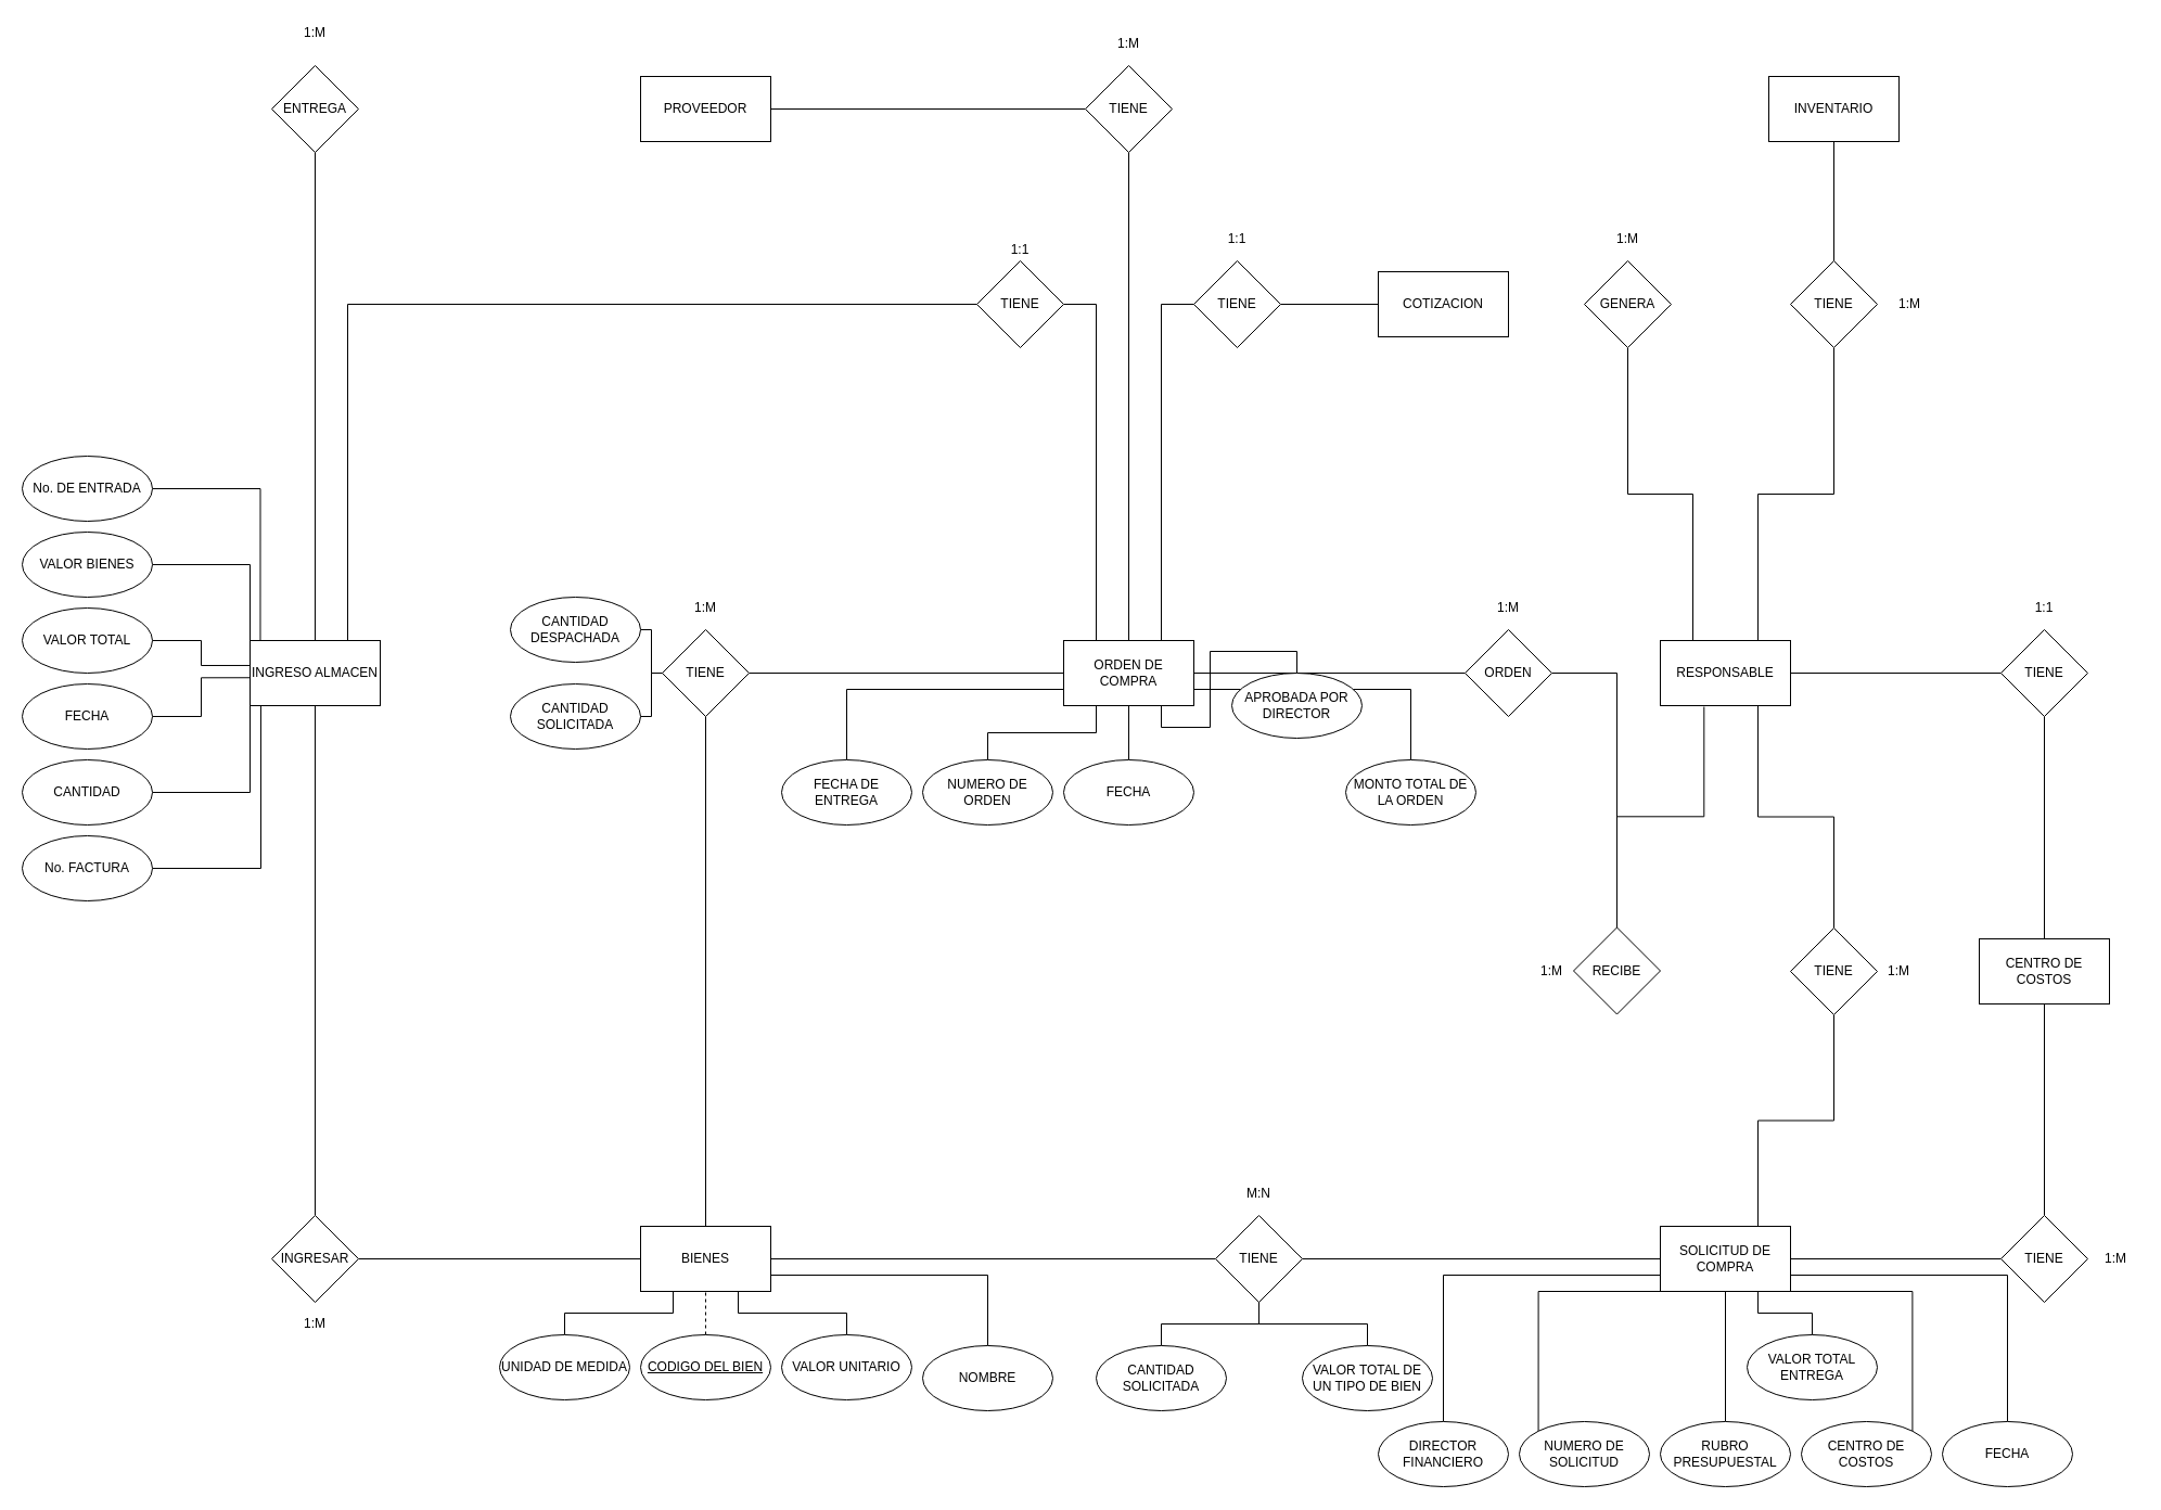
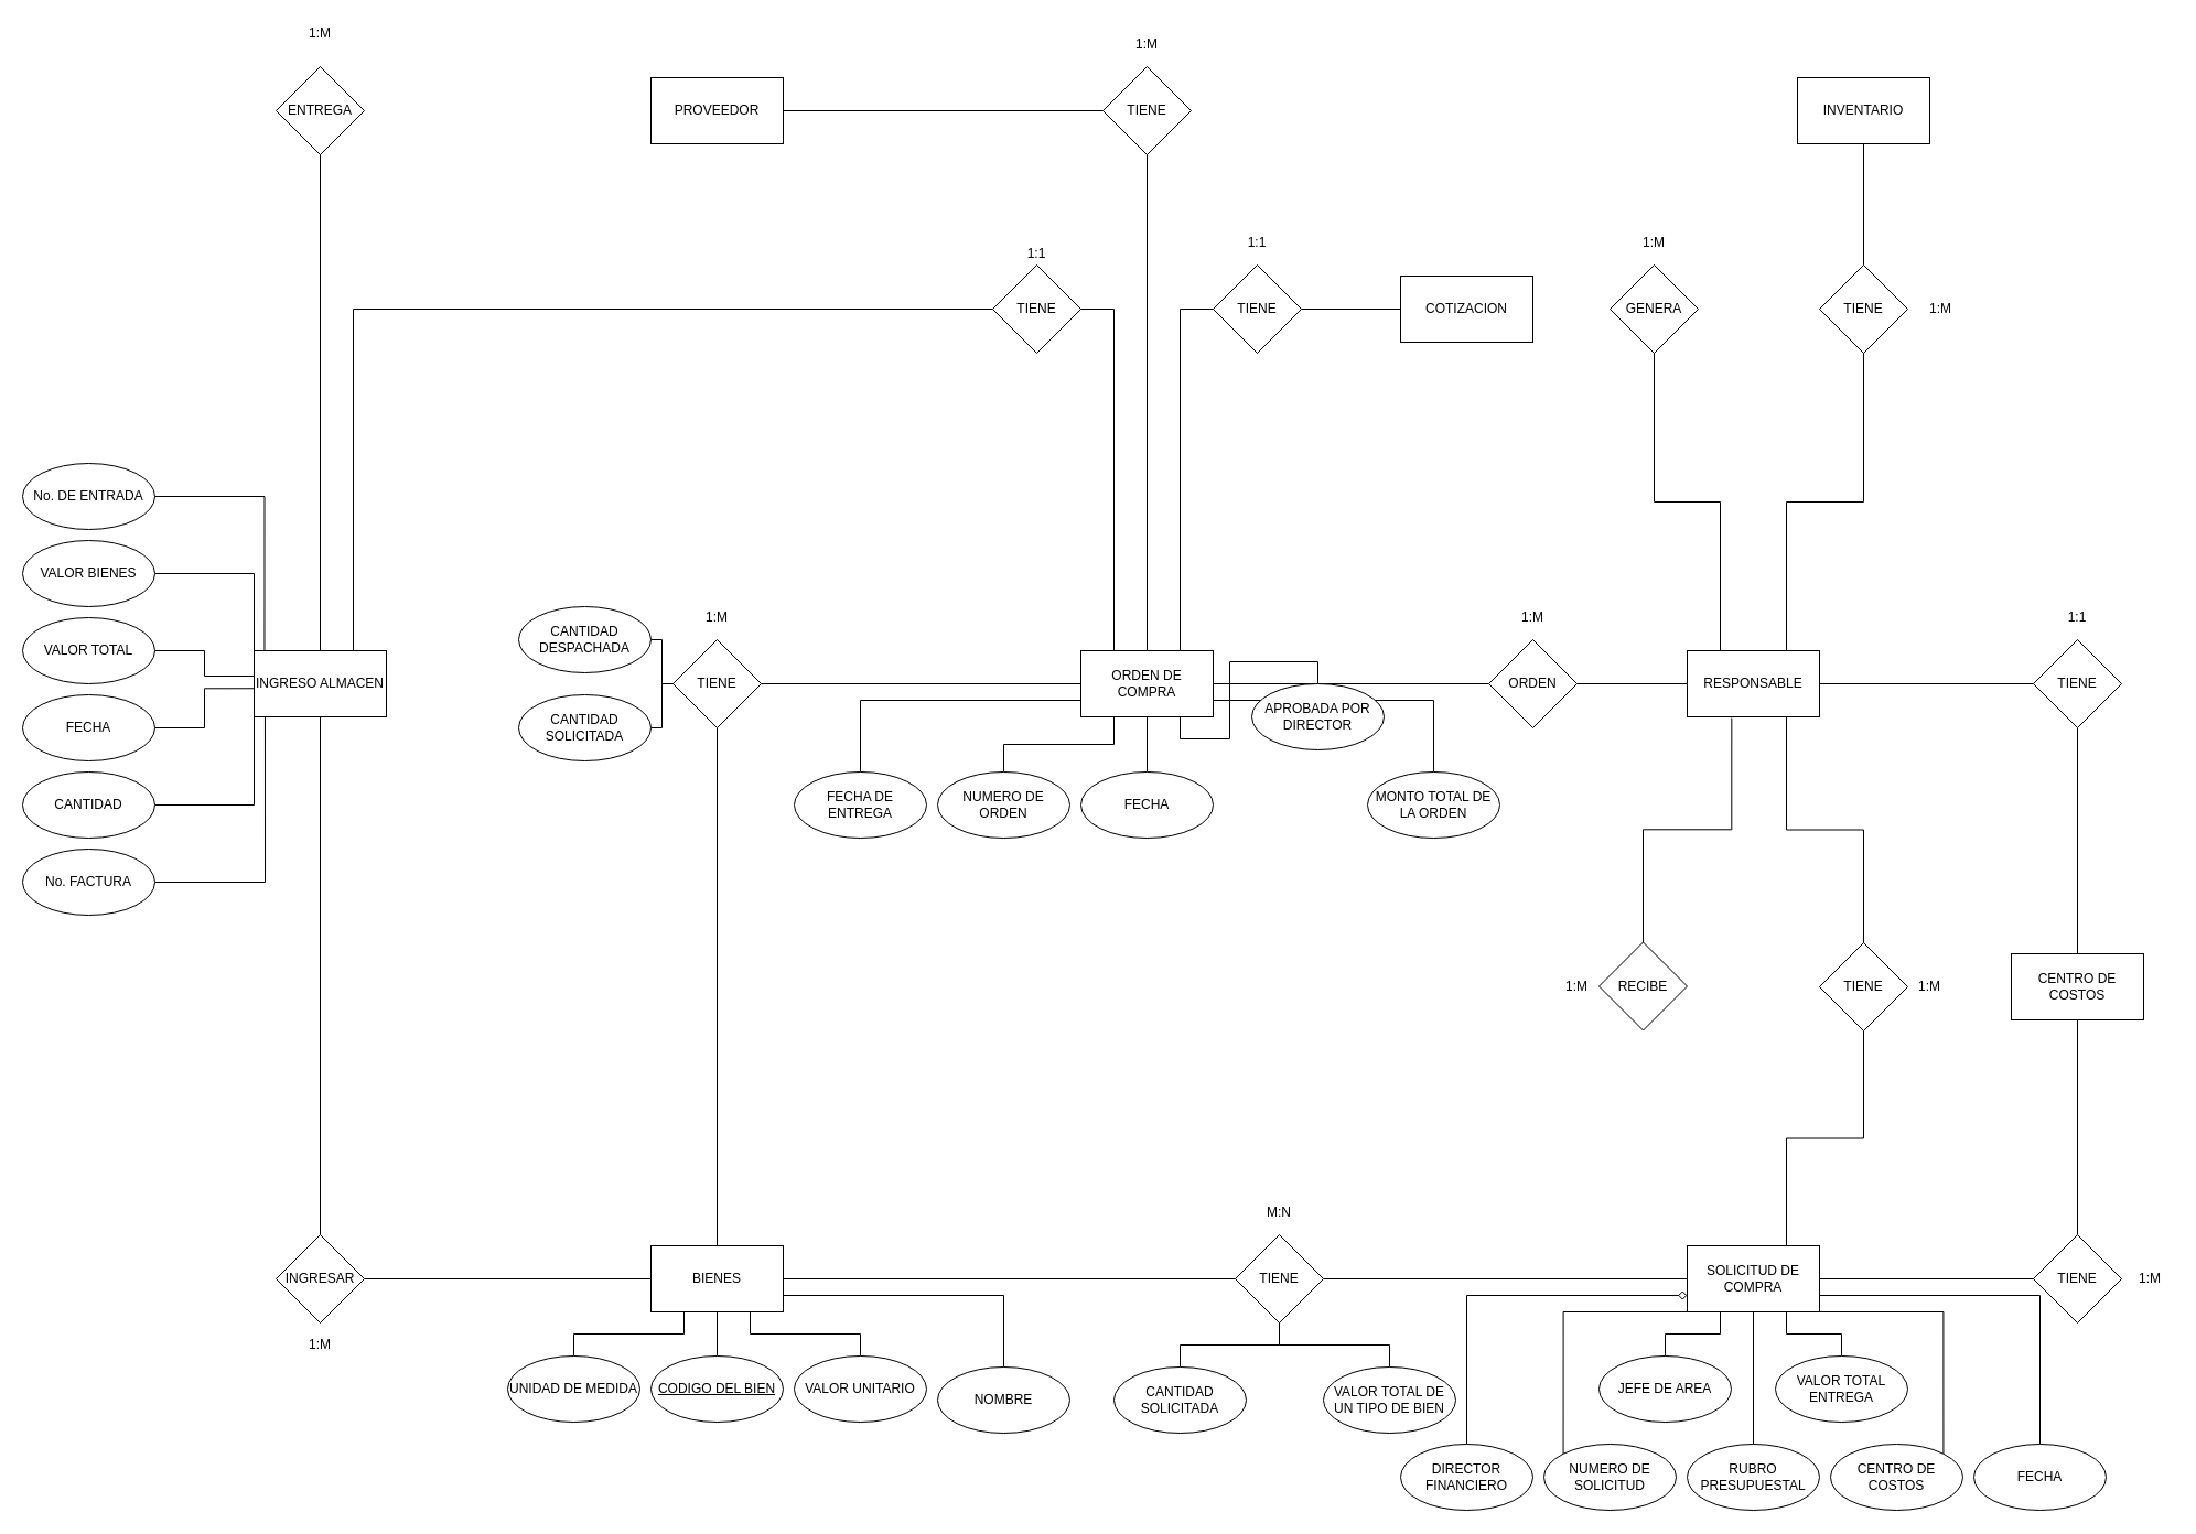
- <mxCell id="52" style="edgeStyle=orthogonalEdgeStyle;rounded=0;orthogonalLoop=1;jettySize=auto;html=1;exitX=1;exitY=0.5;exitDx=0;exitDy=0;endArrow=none;endFill=0;" edge="1" parent="1" source="53" target="66"><mxGeometry relative="1" as="geometry" /></mxCell>
+ <mxCell id="52" style="edgeStyle=orthogonalEdgeStyle;rounded=0;orthogonalLoop=1;jettySize=auto;html=1;exitX=1;exitY=0.5;exitDx=0;exitDy=0;entryX=0;entryY=0.5;entryDx=0;entryDy=0;endArrow=none;endFill=0;" edge="1" parent="1" source="53" target="50"><mxGeometry relative="1" as="geometry" /></mxCell>
- <mxCell id="90" style="edgeStyle=orthogonalEdgeStyle;rounded=0;orthogonalLoop=1;jettySize=auto;html=1;exitX=0.5;exitY=0;exitDx=0;exitDy=0;entryX=0;entryY=0.75;entryDx=0;entryDy=0;endArrow=none;endFill=0;" edge="1" parent="1" source="91" target="57"><mxGeometry relative="1" as="geometry" /></mxCell>
+ <mxCell id="90" style="edgeStyle=orthogonalEdgeStyle;rounded=0;orthogonalLoop=1;jettySize=auto;html=1;exitX=0.5;exitY=0;exitDx=0;exitDy=0;entryX=0;entryY=0.75;entryDx=0;entryDy=0;endArrow=diamond;endFill=0;" edge="1" parent="1" source="91" target="57"><mxGeometry relative="1" as="geometry" /></mxCell>
- <mxCell id="19" style="edgeStyle=orthogonalEdgeStyle;rounded=0;orthogonalLoop=1;jettySize=auto;html=1;exitX=0.5;exitY=0;exitDx=0;exitDy=0;entryX=0.5;entryY=1;entryDx=0;entryDy=0;endArrow=none;endFill=0;dashed=1;" edge="1" parent="1" source="20" target="6"><mxGeometry relative="1" as="geometry" /></mxCell>
+ <mxCell id="19" style="edgeStyle=orthogonalEdgeStyle;rounded=0;orthogonalLoop=1;jettySize=auto;html=1;exitX=0.5;exitY=0;exitDx=0;exitDy=0;entryX=0.5;entryY=1;entryDx=0;entryDy=0;endArrow=none;endFill=0;" edge="1" parent="1" source="20" target="6"><mxGeometry relative="1" as="geometry" /></mxCell>
+ <mxCell id="88" style="edgeStyle=orthogonalEdgeStyle;rounded=0;orthogonalLoop=1;jettySize=auto;html=1;exitX=0.5;exitY=0;exitDx=0;exitDy=0;entryX=0.25;entryY=1;entryDx=0;entryDy=0;endArrow=none;endFill=0;" edge="1" parent="1" source="89" target="57"><mxGeometry relative="1" as="geometry" /></mxCell>
+ <mxCell id="89" value="JEFE DE AREA" style="ellipse;whiteSpace=wrap;html=1;" vertex="1" parent="1"><mxGeometry x="1450" y="1230" width="120" height="60" as="geometry" /></mxCell>
